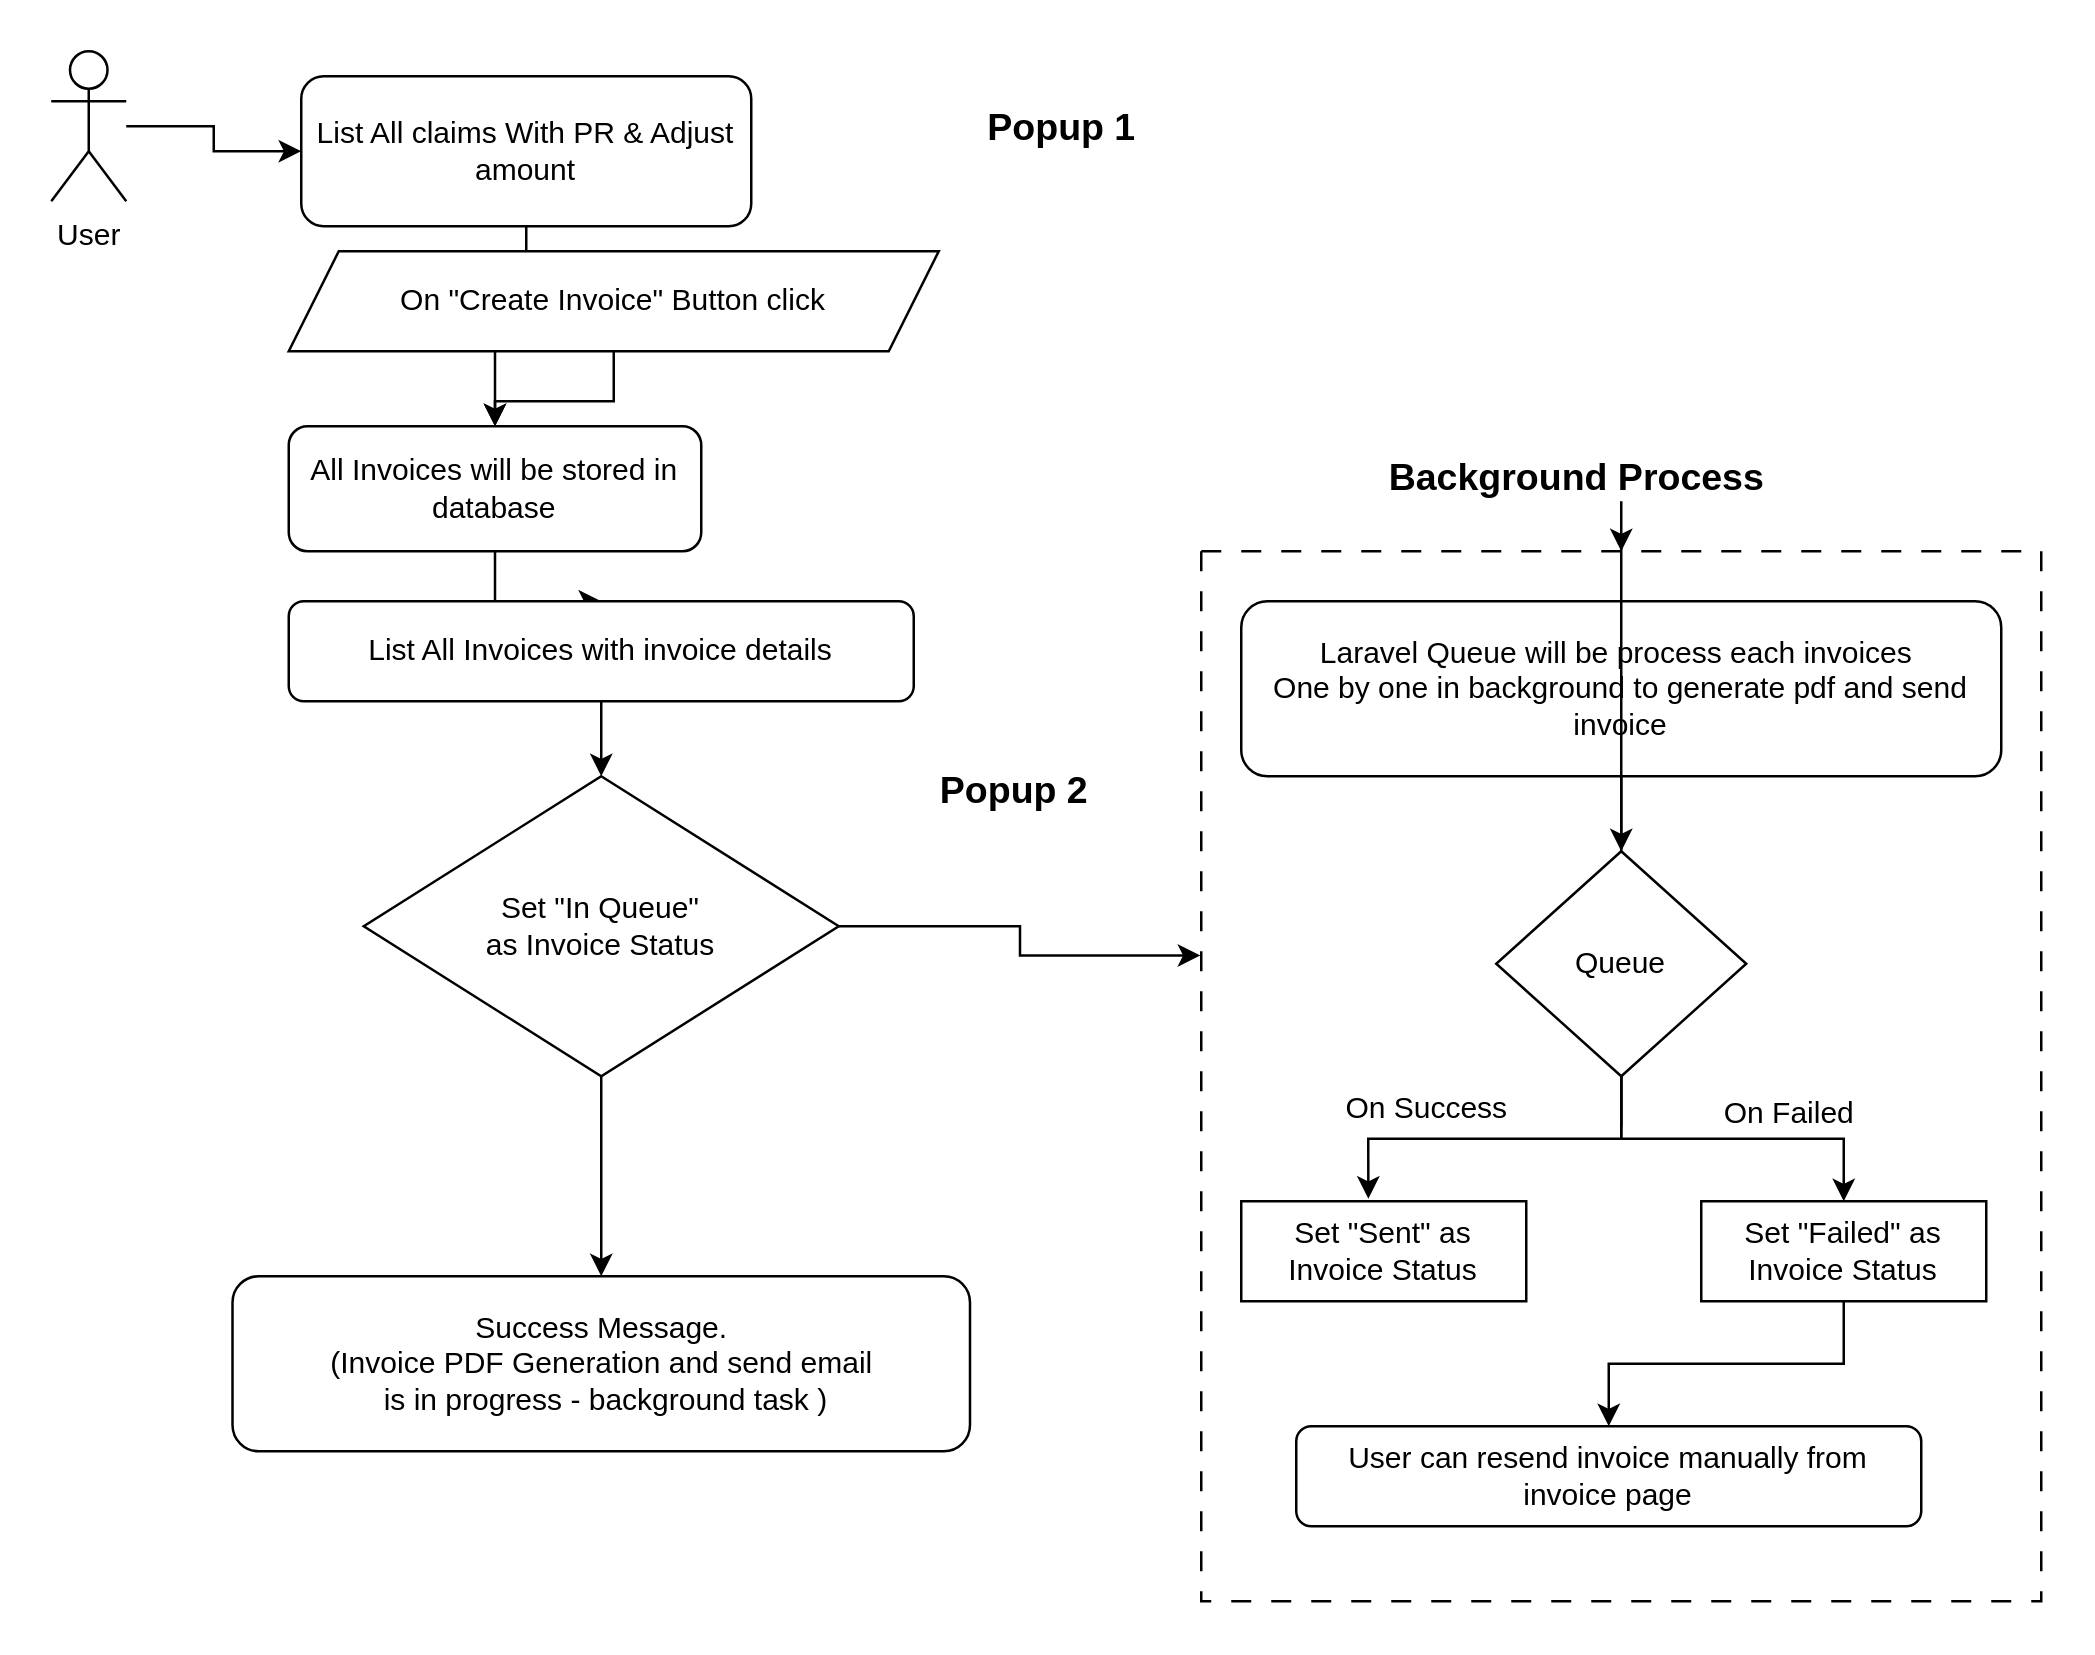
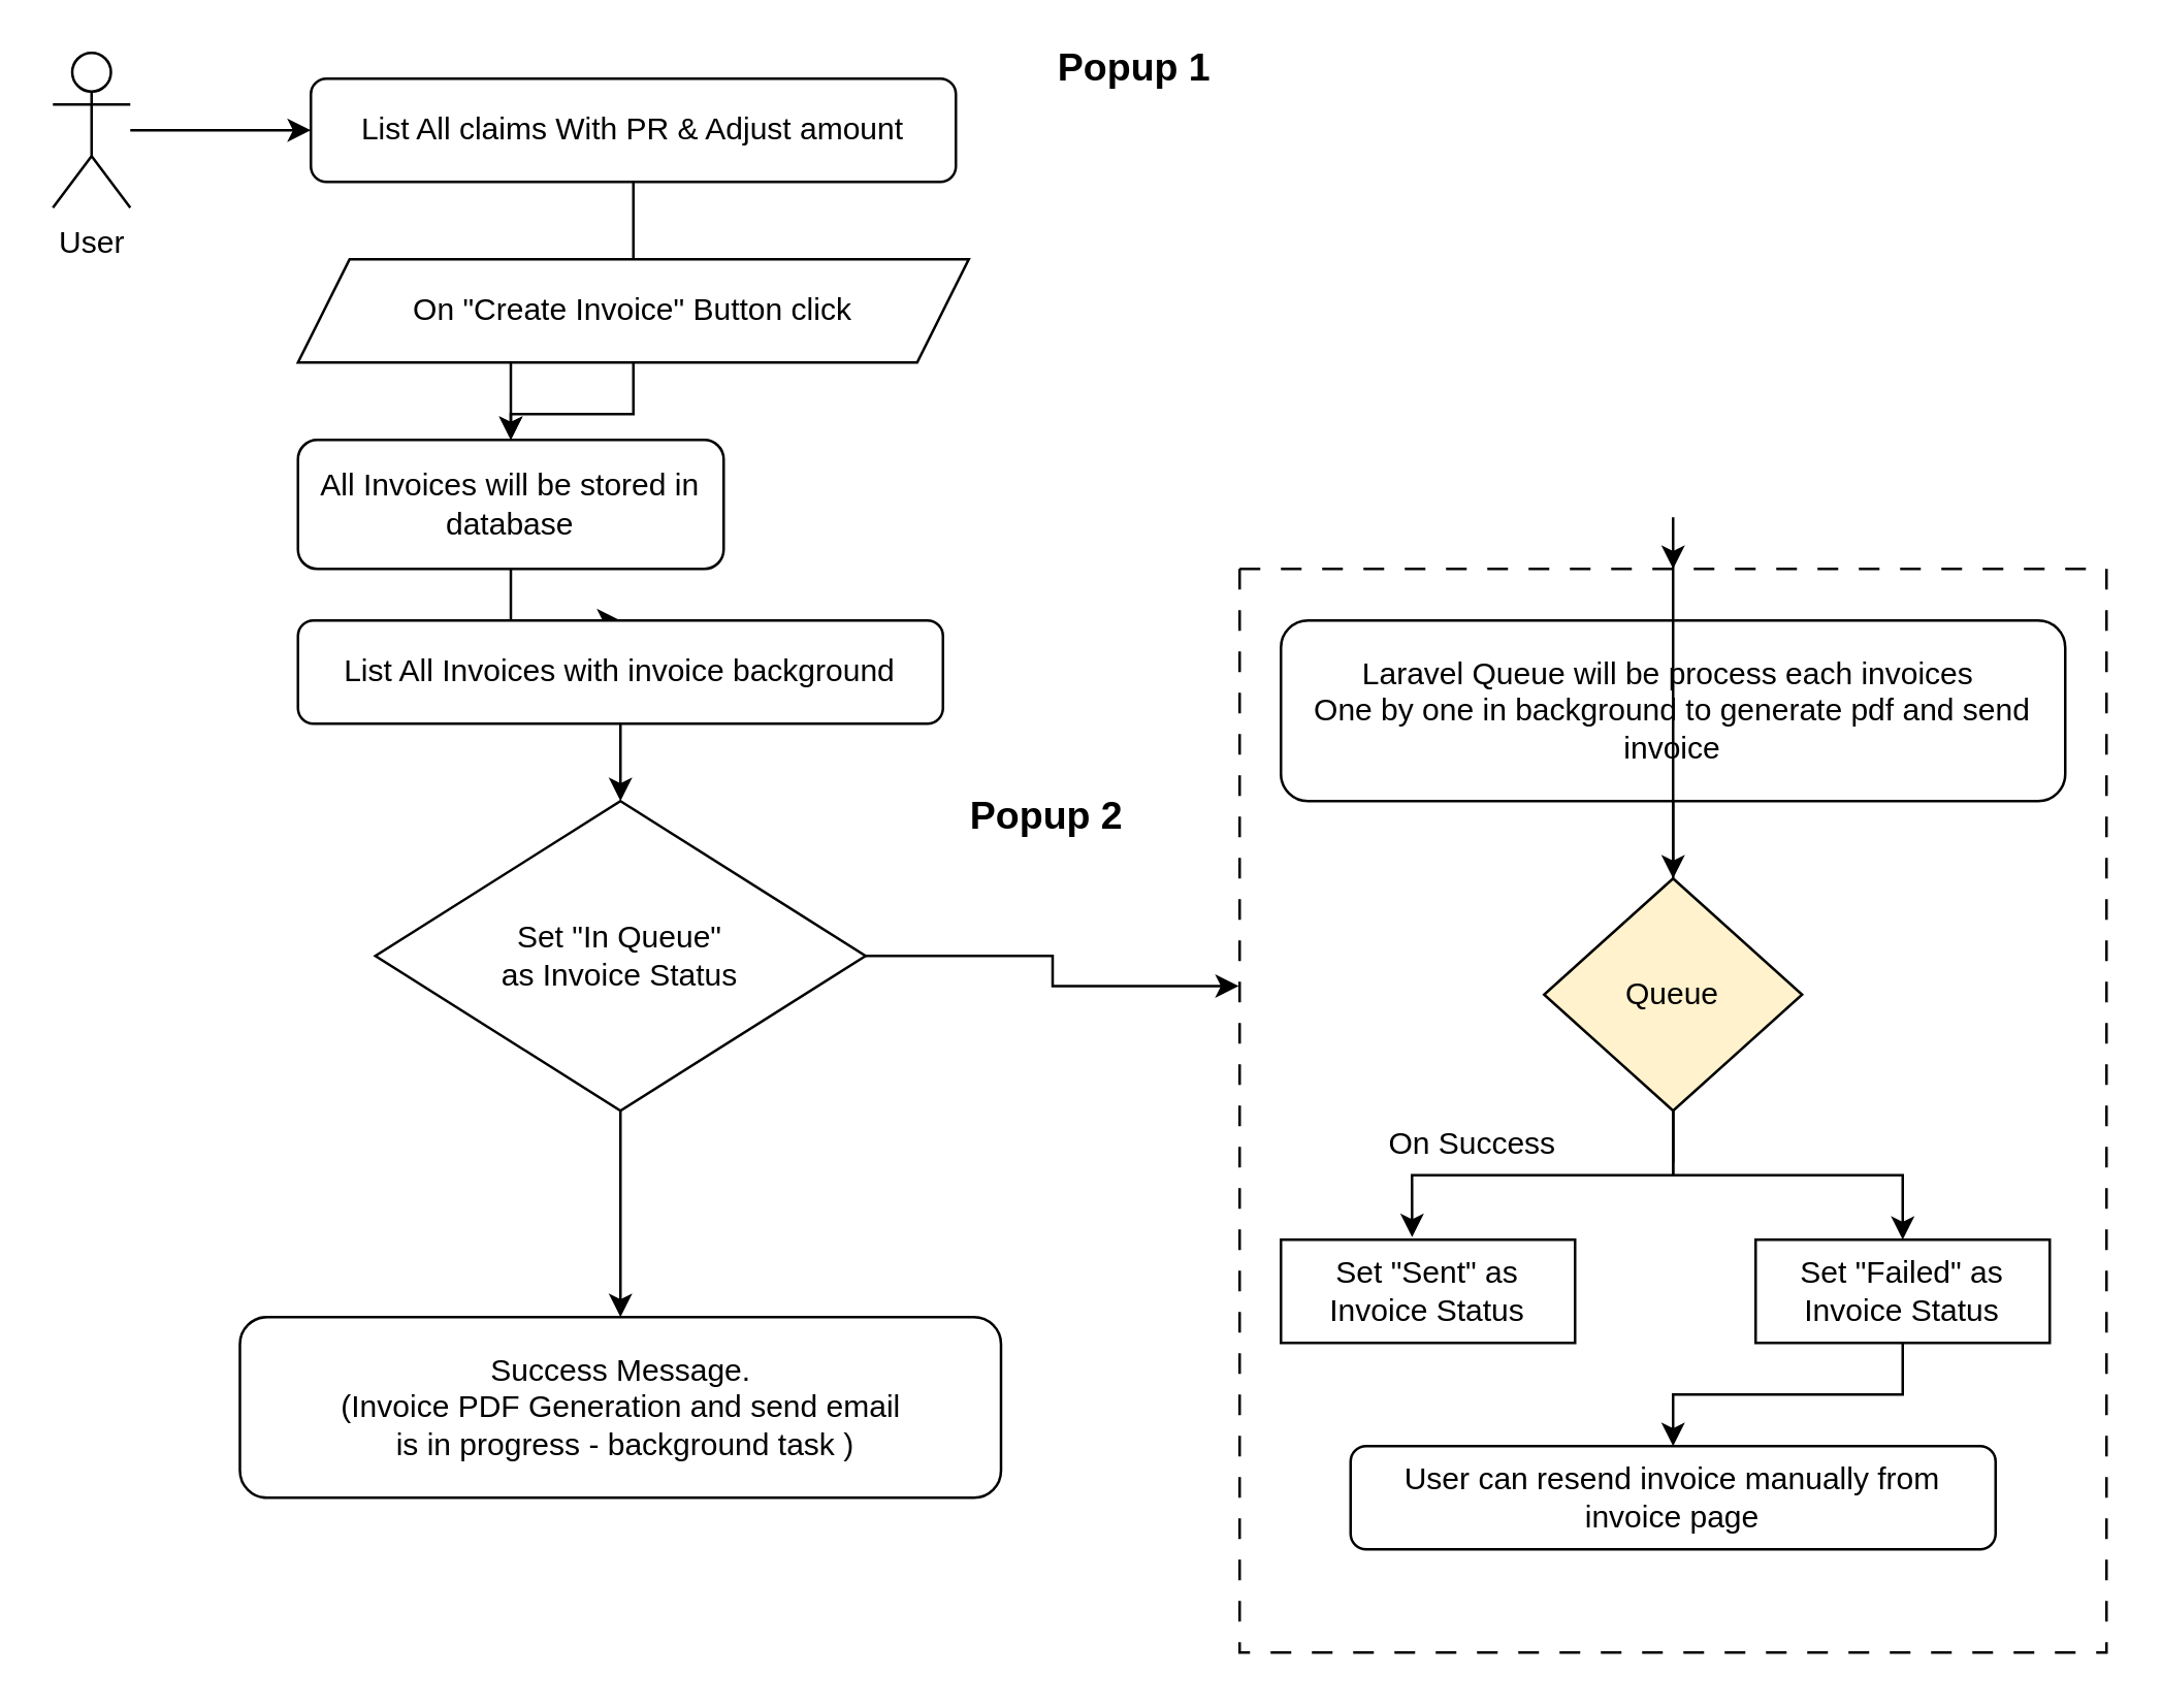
- <mxCell id="12" value="Popup 1" style="text;strokeColor=none;fillColor=none;html=1;fontSize=15;fontStyle=1;verticalAlign=middle;align=center;" vertex="1" parent="1"><mxGeometry x="374" y="30" width="100" height="40" as="geometry" /></mxCell>
+ <mxCell id="12" value="Popup 1" style="text;strokeColor=none;fillColor=none;html=1;fontSize=15;fontStyle=1;verticalAlign=middle;align=center;" vertex="1" parent="1"><mxGeometry x="389" y="5" width="100" height="40" as="geometry" /></mxCell>
- <mxCell id="3" value="List All claims With PR &amp;amp; Adjust amount" style="rounded=1;whiteSpace=wrap;html=1;fontSize=12;glass=0;strokeWidth=1;shadow=0;" parent="1" vertex="1"><mxGeometry x="120" y="30" width="180" height="60" as="geometry" /></mxCell>
+ <mxCell id="3" value="List All claims With PR &amp;amp; Adjust amount" style="rounded=1;whiteSpace=wrap;html=1;fontSize=12;glass=0;strokeWidth=1;shadow=0;" parent="1" vertex="1"><mxGeometry x="120" y="30" width="250" height="40" as="geometry" /></mxCell>
- <mxCell id="29" value="Background Process" style="text;strokeColor=none;fillColor=none;html=1;fontSize=15;fontStyle=1;verticalAlign=middle;align=center;" vertex="1" parent="1"><mxGeometry x="580" y="170" width="100" height="40" as="geometry" /></mxCell>
- <mxCell id="11" value="List All Invoices with invoice details" style="rounded=1;whiteSpace=wrap;html=1;fontSize=12;glass=0;strokeWidth=1;shadow=0;" vertex="1" parent="1"><mxGeometry x="115" y="240" width="250" height="40" as="geometry" /></mxCell>
+ <mxCell id="11" value="List All Invoices with invoice background" style="rounded=1;whiteSpace=wrap;html=1;fontSize=12;glass=0;strokeWidth=1;shadow=0;" vertex="1" parent="1"><mxGeometry x="115" y="240" width="250" height="40" as="geometry" /></mxCell>
- <mxCell id="22" value="Queue" style="rhombus;whiteSpace=wrap;html=1;" vertex="1" parent="17"><mxGeometry x="118" y="120" width="100" height="90" as="geometry" /></mxCell>
+ <mxCell id="22" value="Queue" style="rhombus;whiteSpace=wrap;html=1;fillColor=#fff2cc;" vertex="1" parent="17"><mxGeometry x="118" y="120" width="100" height="90" as="geometry" /></mxCell>
- <mxCell id="27" value="On Failed" style="text;html=1;align=center;verticalAlign=middle;resizable=0;points=[];autosize=1;strokeColor=none;fillColor=none;" vertex="1" parent="17"><mxGeometry x="195" y="210" width="80" height="30" as="geometry" /></mxCell>
- <mxCell id="28" value="User can resend invoice manually from invoice page" style="rounded=1;whiteSpace=wrap;html=1;fontSize=12;glass=0;strokeWidth=1;shadow=0;" vertex="1" parent="17"><mxGeometry x="38" y="350" width="250" height="40" as="geometry" /></mxCell>
+ <mxCell id="28" value="User can resend invoice manually from invoice page" style="rounded=1;whiteSpace=wrap;html=1;fontSize=12;glass=0;strokeWidth=1;shadow=0;" vertex="1" parent="17"><mxGeometry x="43" y="340" width="250" height="40" as="geometry" /></mxCell>
